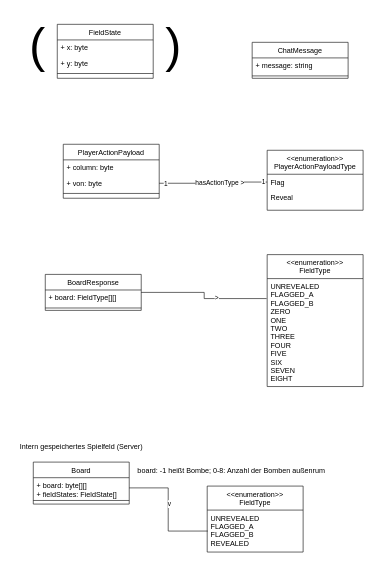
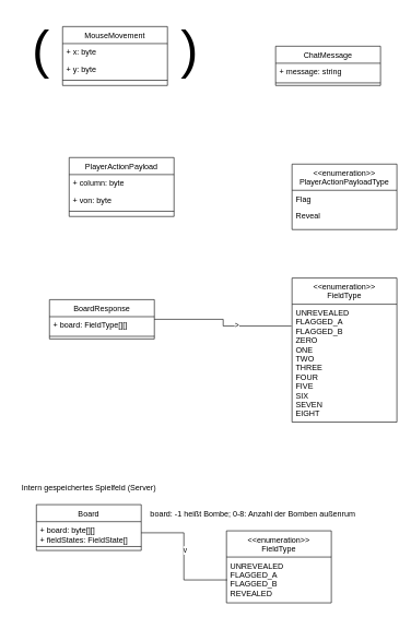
- <mxCell id="29" value="FieldState" style="swimlane;fontStyle=0;align=center;verticalAlign=top;childLayout=stackLayout;horizontal=1;startSize=26;horizontalStack=0;resizeParent=1;resizeLast=0;collapsible=1;marginBottom=0;rounded=0;shadow=0;strokeWidth=1;" parent="1" vertex="1"><mxGeometry x="95" y="40" width="160" height="90" as="geometry"><mxRectangle x="230" y="140" width="160" height="26" as="alternateBounds" /></mxGeometry></mxCell>
+ <mxCell id="29" value="MouseMovement" style="swimlane;fontStyle=0;align=center;verticalAlign=top;childLayout=stackLayout;horizontal=1;startSize=26;horizontalStack=0;resizeParent=1;resizeLast=0;collapsible=1;marginBottom=0;rounded=0;shadow=0;strokeWidth=1;" parent="1" vertex="1"><mxGeometry x="95" y="40" width="160" height="90" as="geometry"><mxRectangle x="230" y="140" width="160" height="26" as="alternateBounds" /></mxGeometry></mxCell>
- <mxCell id="9" style="edgeStyle=orthogonalEdgeStyle;rounded=0;orthogonalLoop=1;jettySize=auto;html=1;exitX=1;exitY=0.5;exitDx=0;exitDy=0;entryX=0;entryY=0.5;entryDx=0;entryDy=0;endArrow=none;endFill=0;" parent="1" source="4" target="7" edge="1"><mxGeometry relative="1" as="geometry" /></mxCell>
- <mxCell id="10" value="hasActionType &amp;gt;" style="edgeLabel;html=1;align=center;verticalAlign=middle;resizable=0;points=[];" parent="9" vertex="1" connectable="0"><mxGeometry x="0.219" y="1" relative="1" as="geometry"><mxPoint x="-9" y="1" as="offset" /></mxGeometry></mxCell>
- <mxCell id="11" value="1" style="edgeLabel;html=1;align=center;verticalAlign=middle;resizable=0;points=[];" parent="9" vertex="1" connectable="0"><mxGeometry x="-0.892" relative="1" as="geometry"><mxPoint as="offset" /></mxGeometry></mxCell>
- <mxCell id="12" value="1" style="edgeLabel;html=1;align=center;verticalAlign=middle;resizable=0;points=[];" parent="9" vertex="1" connectable="0"><mxGeometry x="0.925" y="1" relative="1" as="geometry"><mxPoint as="offset" /></mxGeometry></mxCell>
